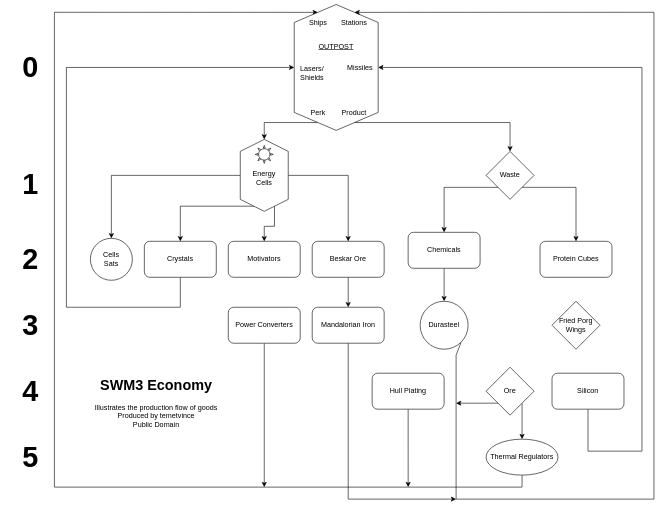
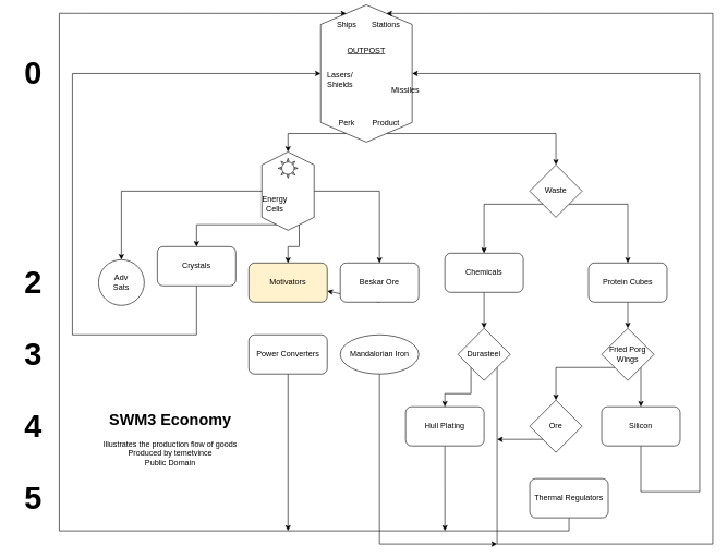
- <mxCell id="45" value="Missiles" style="text;html=1;strokeColor=none;fillColor=none;align=center;verticalAlign=middle;whiteSpace=wrap;rounded=0;" parent="1" vertex="1"><mxGeometry x="570" y="97" width="60" height="30" as="geometry" /></mxCell>
+ <mxCell id="45" value="Missiles" style="text;html=1;strokeColor=none;fillColor=none;align=center;verticalAlign=middle;whiteSpace=wrap;rounded=0;" parent="1" vertex="1"><mxGeometry x="590" y="122" width="60" height="30" as="geometry" /></mxCell>
- <mxCell id="41" value="Energy&lt;br&gt;Cells" style="text;html=1;strokeColor=none;fillColor=none;align=center;verticalAlign=middle;whiteSpace=wrap;rounded=0;" parent="1" vertex="1"><mxGeometry x="410" y="282" width="60" height="30" as="geometry" /></mxCell>
+ <mxCell id="41" value="Energy&lt;br&gt;Cells" style="text;html=1;strokeColor=none;fillColor=none;align=center;verticalAlign=middle;whiteSpace=wrap;rounded=0;" parent="1" vertex="1"><mxGeometry x="390" y="297" width="60" height="30" as="geometry" /></mxCell>
- <mxCell id="52" value="1" style="text;html=1;strokeColor=none;fillColor=none;align=center;verticalAlign=middle;whiteSpace=wrap;rounded=0;labelBackgroundColor=none;labelBorderColor=none;fontStyle=1;horizontal=1;fontSize=48;" parent="1" vertex="1"><mxGeometry x="20" y="292" width="60" height="30" as="geometry" /></mxCell>
- <mxCell id="49" value="Cells&lt;br&gt;Sats" style="ellipse;whiteSpace=wrap;html=1;aspect=fixed;" parent="1" vertex="1"><mxGeometry x="150" y="397" width="70" height="70" as="geometry" /></mxCell>
+ <mxCell id="49" value="Adv&lt;br&gt;Sats" style="ellipse;whiteSpace=wrap;html=1;aspect=fixed;" parent="1" vertex="1"><mxGeometry x="150" y="397" width="70" height="70" as="geometry" /></mxCell>
- <mxCell id="3" value="Crystals" style="rounded=1;whiteSpace=wrap;html=1;" parent="1" vertex="1"><mxGeometry x="240" y="402" width="120" height="60" as="geometry" /></mxCell>
+ <mxCell id="3" value="Crystals" style="rounded=1;whiteSpace=wrap;html=1;" parent="1" vertex="1"><mxGeometry x="240" y="377" width="120" height="60" as="geometry" /></mxCell>
- <mxCell id="4" value="Motivators" style="rounded=1;whiteSpace=wrap;html=1;" parent="1" vertex="1"><mxGeometry x="380" y="402" width="120" height="60" as="geometry" /></mxCell>
+ <mxCell id="4" value="Motivators" style="rounded=1;whiteSpace=wrap;html=1;fillColor=#fff2cc;" parent="1" vertex="1"><mxGeometry x="380" y="402" width="120" height="60" as="geometry" /></mxCell>
+ <mxCell id="9" style="edgeStyle=orthogonalEdgeStyle;rounded=0;orthogonalLoop=1;jettySize=auto;html=1;exitX=0.5;exitY=1;exitDx=0;exitDy=0;entryX=0.5;entryY=0;entryDx=0;entryDy=0;" parent="1" source="10" target="34" edge="1"><mxGeometry relative="1" as="geometry"><mxPoint x="785" y="599.5" as="targetPoint" /></mxGeometry></mxCell>
- <mxCell id="5" style="edgeStyle=none;rounded=0;orthogonalLoop=1;jettySize=auto;html=1;exitX=0.5;exitY=1;exitDx=0;exitDy=0;entryX=0.5;entryY=0;entryDx=0;entryDy=0;" parent="1" source="6" target="12" edge="1"><mxGeometry relative="1" as="geometry" /></mxCell>
+ <mxCell id="5" style="edgeStyle=none;rounded=0;orthogonalLoop=1;jettySize=auto;html=1;exitX=0.5;exitY=1;exitDx=0;exitDy=0;" parent="1" source="6" target="4" edge="1"><mxGeometry relative="1" as="geometry" /></mxCell>
- <mxCell id="12" value="Mandalorian Iron" style="rounded=1;whiteSpace=wrap;html=1;" parent="1" vertex="1"><mxGeometry x="520" y="512" width="120" height="60" as="geometry" /></mxCell>
+ <mxCell id="12" value="Mandalorian Iron" style="ellipse;whiteSpace=wrap;html=1;" parent="1" vertex="1"><mxGeometry x="520" y="512" width="120" height="60" as="geometry" /></mxCell>
- <mxCell id="40" value="Durasteel" style="ellipse;whiteSpace=wrap;html=1;" parent="1" vertex="1"><mxGeometry x="700" y="502" width="80" height="80" as="geometry" /></mxCell>
+ <mxCell id="40" value="Durasteel" style="rhombus;whiteSpace=wrap;html=1;" parent="1" vertex="1"><mxGeometry x="700" y="502" width="80" height="80" as="geometry" /></mxCell>
+ <mxCell id="38" style="edgeStyle=orthogonalEdgeStyle;rounded=0;orthogonalLoop=1;jettySize=auto;html=1;exitX=0;exitY=1;exitDx=0;exitDy=0;entryX=0.5;entryY=0;entryDx=0;entryDy=0;" parent="1" source="40" target="18" edge="1"><mxGeometry relative="1" as="geometry" /></mxCell>
+ <mxCell id="33" style="edgeStyle=orthogonalEdgeStyle;rounded=0;orthogonalLoop=1;jettySize=auto;html=1;exitX=0;exitY=1;exitDx=0;exitDy=0;entryX=0.5;entryY=0;entryDx=0;entryDy=0;" parent="1" source="34" target="37" edge="1"><mxGeometry relative="1" as="geometry" /></mxCell>
+ <mxCell id="32" style="edgeStyle=orthogonalEdgeStyle;rounded=0;orthogonalLoop=1;jettySize=auto;html=1;exitX=1;exitY=1;exitDx=0;exitDy=0;entryX=0.5;entryY=0;entryDx=0;entryDy=0;" parent="1" source="34" target="16" edge="1"><mxGeometry relative="1" as="geometry" /></mxCell>
- <mxCell id="35" style="edgeStyle=orthogonalEdgeStyle;rounded=0;orthogonalLoop=1;jettySize=auto;html=1;exitX=1;exitY=1;exitDx=0;exitDy=0;entryX=0.5;entryY=0;entryDx=0;entryDy=0;" parent="1" source="37" target="20" edge="1"><mxGeometry relative="1" as="geometry" /></mxCell>
- <mxCell id="20" value="Thermal Regulators" style="ellipse;whiteSpace=wrap;html=1;" parent="1" vertex="1"><mxGeometry x="810" y="732" width="120" height="60" as="geometry" /></mxCell>
+ <mxCell id="20" value="Thermal Regulators" style="rounded=1;whiteSpace=wrap;html=1;" parent="1" vertex="1"><mxGeometry x="810" y="732" width="120" height="60" as="geometry" /></mxCell>
